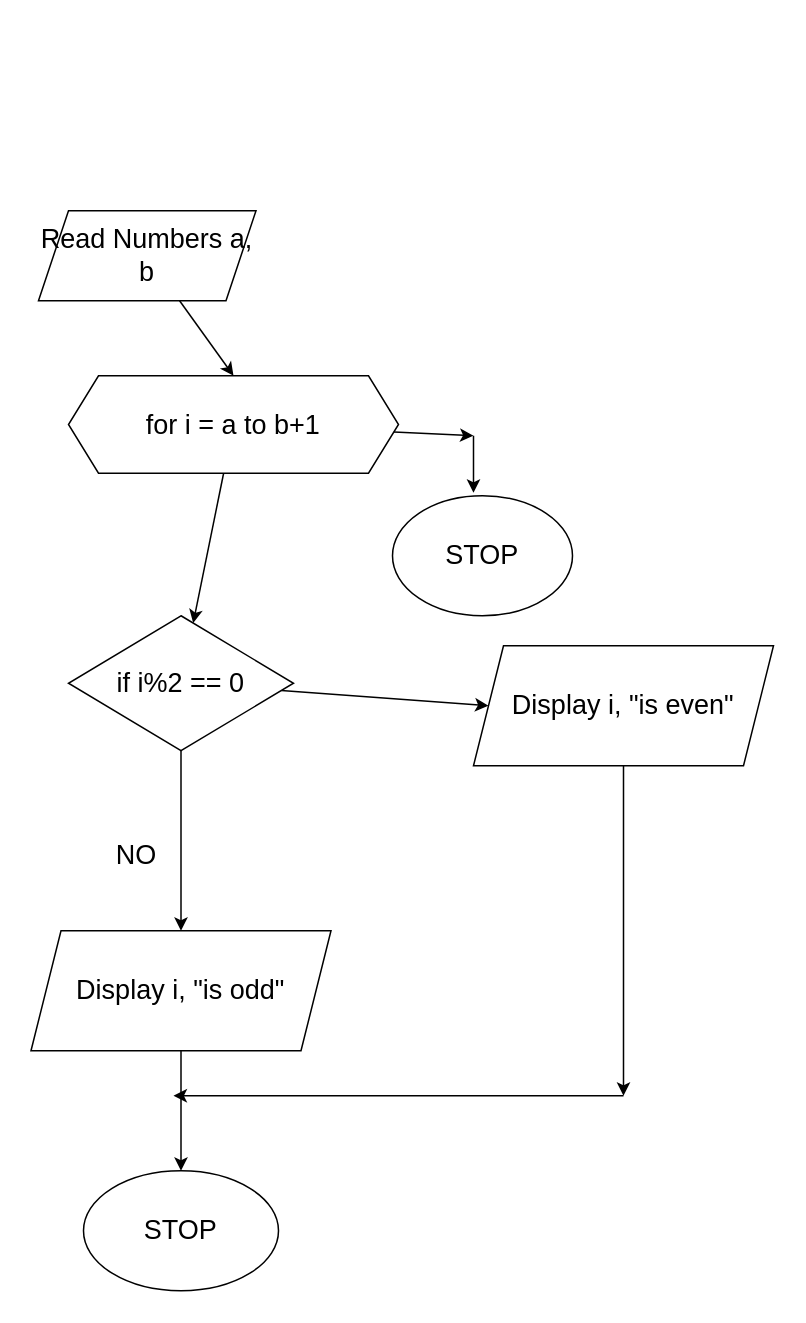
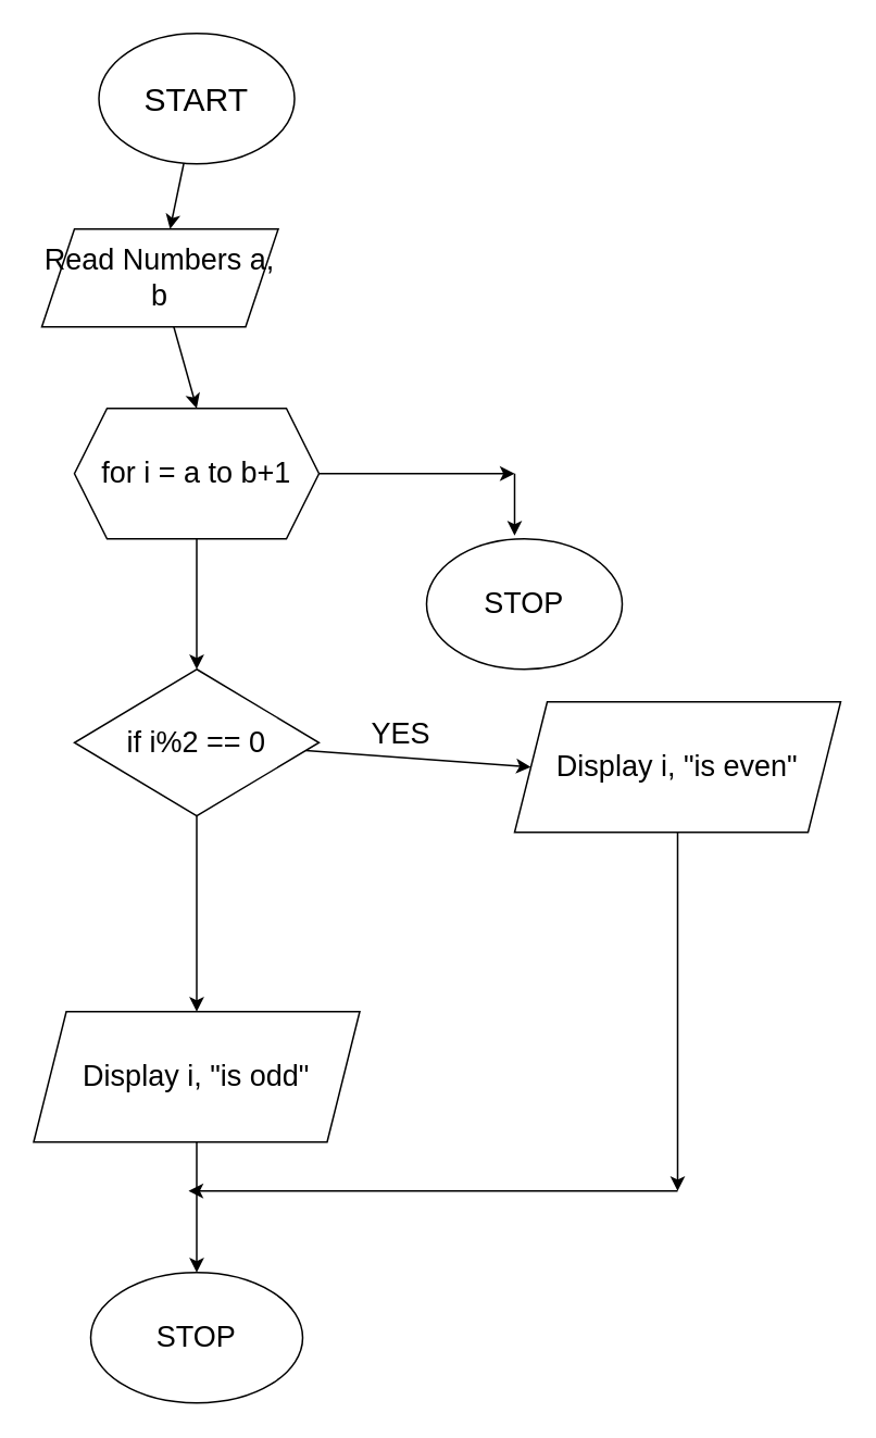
+ <mxCell id="3" value="START" style="ellipse;whiteSpace=wrap;html=1;fontSize=20;" parent="1" vertex="1"><mxGeometry x="60" y="20" width="120" height="80" as="geometry" /></mxCell>
+ <mxCell id="2" value="" style="edgeStyle=none;html=1;fontSize=20;" parent="1" source="3" target="5" edge="1"><mxGeometry relative="1" as="geometry"><mxPoint x="120" y="186" as="targetPoint" /></mxGeometry></mxCell>
- <mxCell id="8" value="for i = a to b+1" style="shape=hexagon;perimeter=hexagonPerimeter2;whiteSpace=wrap;html=1;fixedSize=1;fontSize=18;" vertex="1" parent="1"><mxGeometry x="45" y="250" width="220" height="65" as="geometry" /></mxCell>
+ <mxCell id="8" value="for i = a to b+1" style="shape=hexagon;perimeter=hexagonPerimeter2;whiteSpace=wrap;html=1;fixedSize=1;fontSize=18;" vertex="1" parent="1"><mxGeometry x="45" y="250" width="150" height="80" as="geometry" /></mxCell>
+ <mxCell id="16" value="YES" style="text;html=1;align=center;verticalAlign=middle;resizable=0;points=[];autosize=1;strokeColor=none;fillColor=none;fontSize=18;" vertex="1" parent="1"><mxGeometry x="215" y="430" width="60" height="40" as="geometry" /></mxCell>
- <mxCell id="19" value="NO" style="text;html=1;align=center;verticalAlign=middle;resizable=0;points=[];autosize=1;strokeColor=none;fillColor=none;fontSize=18;" vertex="1" parent="1"><mxGeometry x="65" y="550" width="50" height="40" as="geometry" /></mxCell>
